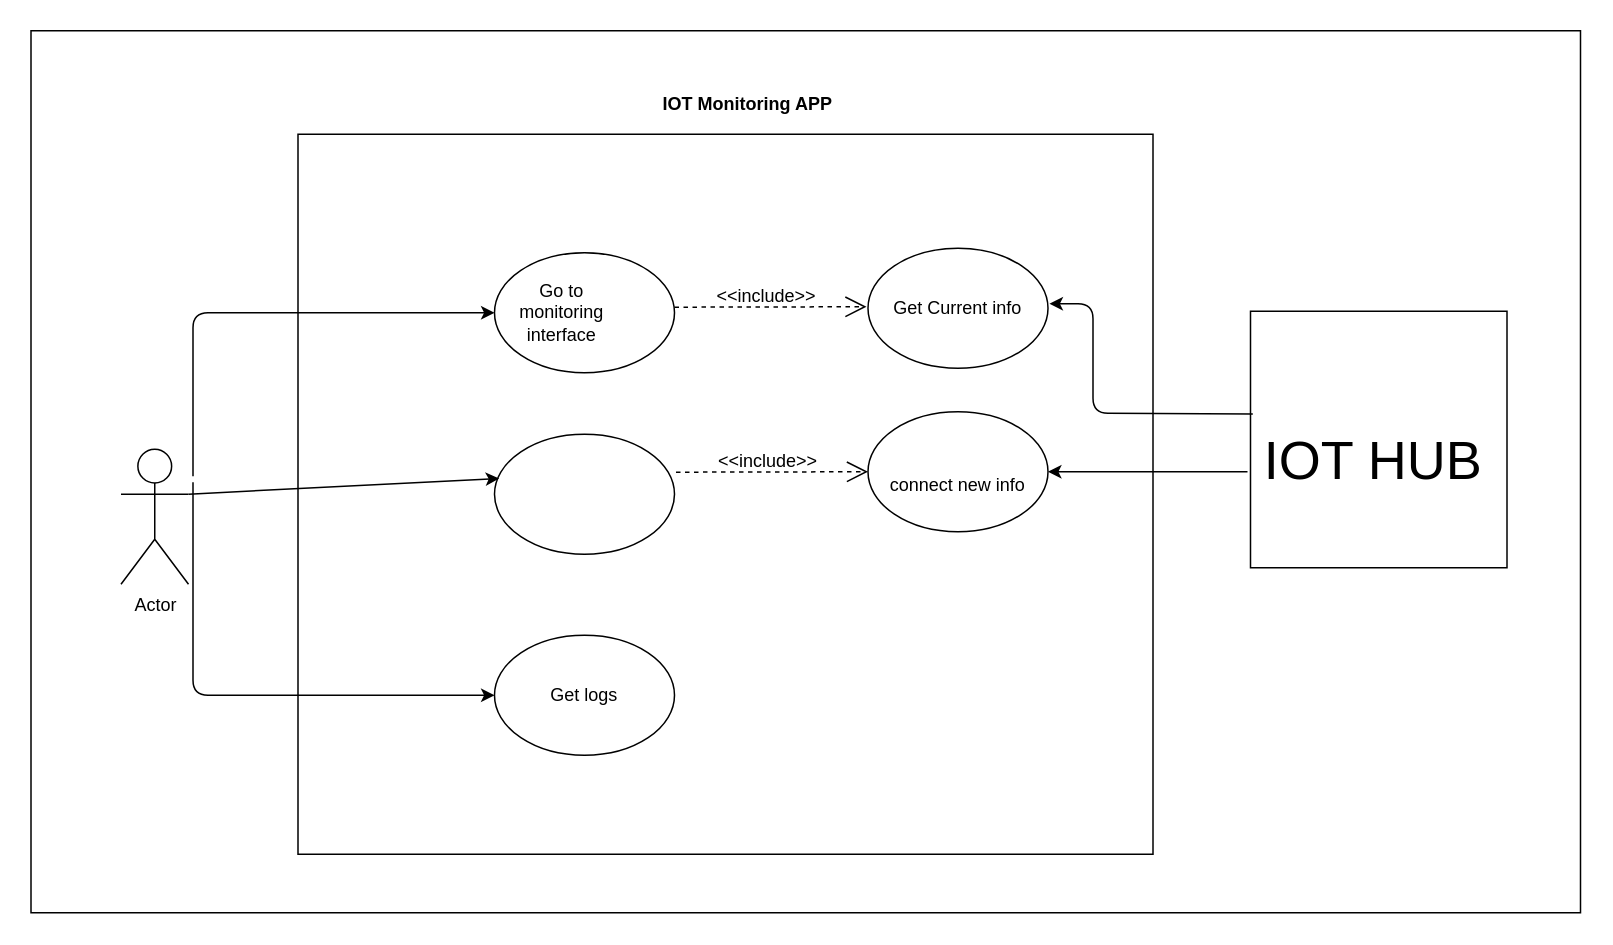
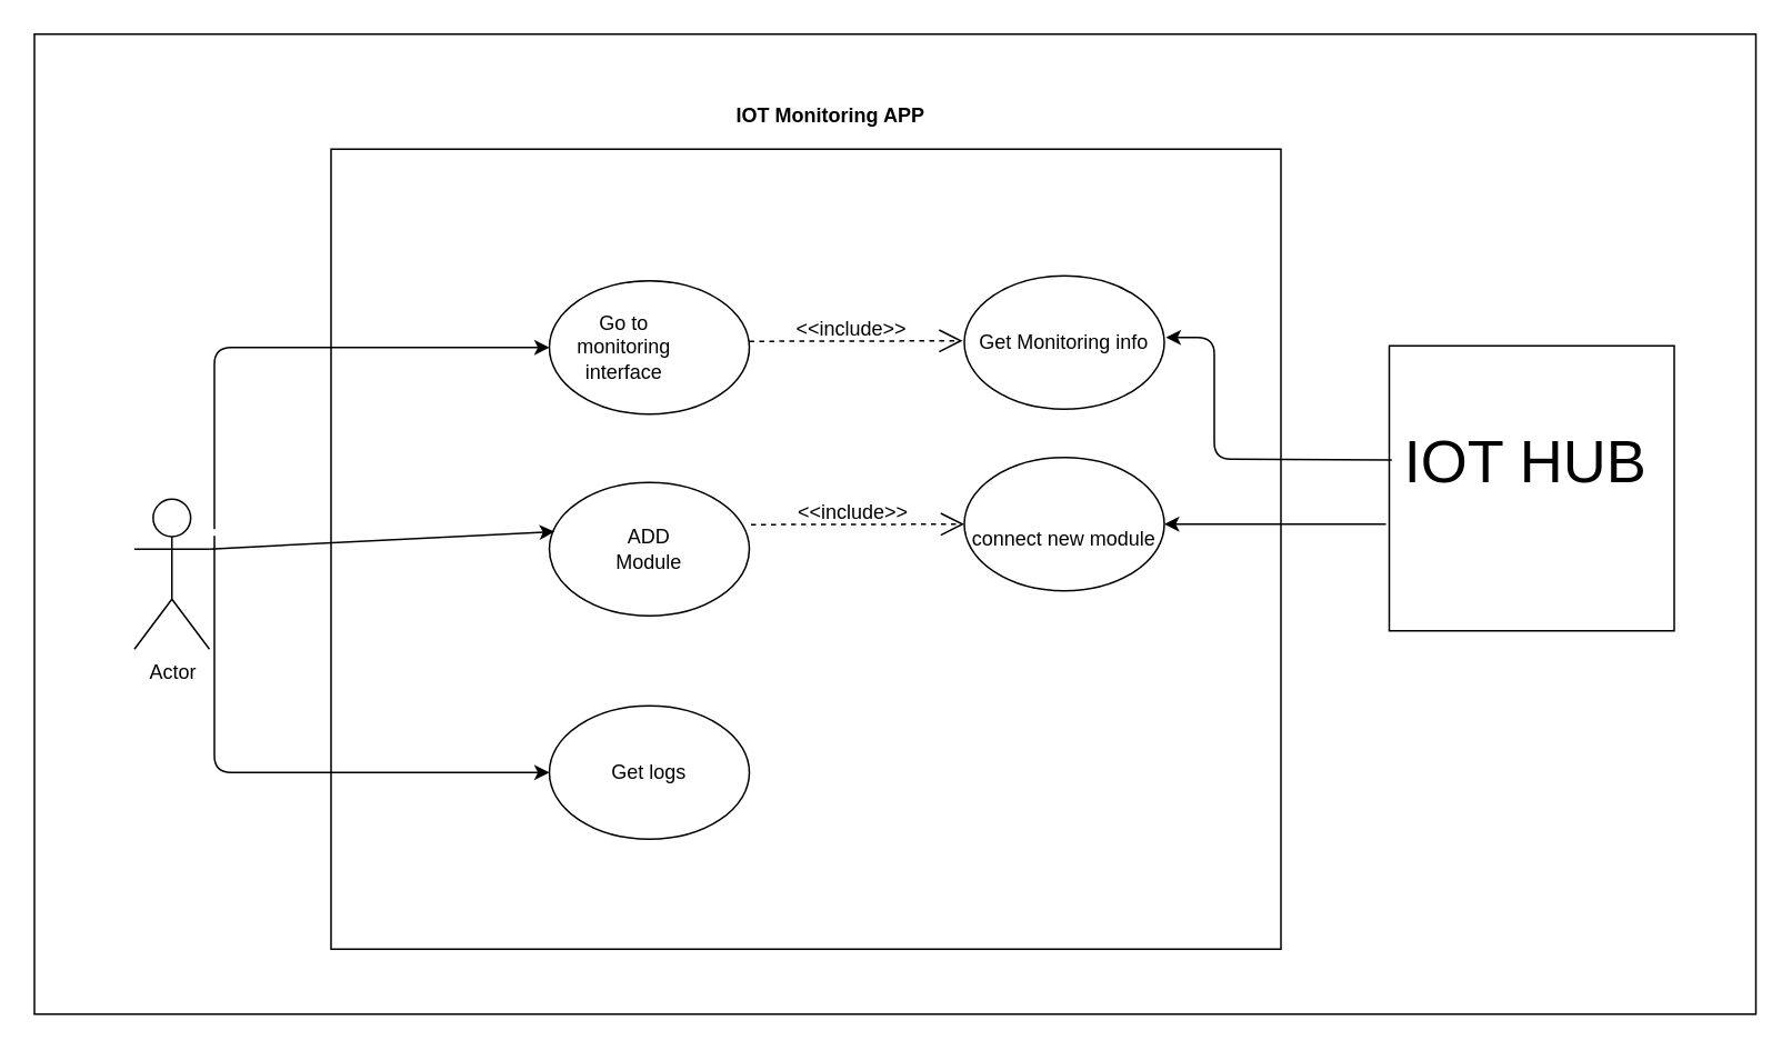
- <mxCell id="17" value="Get Current info" style="ellipse;whiteSpace=wrap;html=1;fontColor=#000000;strokeColor=#000000;fillColor=none;" parent="1" vertex="1"><mxGeometry x="578" y="165" width="120" height="80" as="geometry" /></mxCell>
+ <mxCell id="17" value="Get Monitoring info" style="ellipse;whiteSpace=wrap;html=1;fontColor=#000000;strokeColor=#000000;fillColor=none;" parent="1" vertex="1"><mxGeometry x="578" y="165" width="120" height="80" as="geometry" /></mxCell>
- <mxCell id="16" value="&lt;font style=&quot;font-size: 36px&quot;&gt;IOT HUB&lt;/font&gt;" style="text;html=1;strokeColor=none;fillColor=none;align=center;verticalAlign=middle;whiteSpace=wrap;rounded=0;fontColor=#000000;" parent="1" vertex="1"><mxGeometry x="835" y="291" width="159.5" height="30" as="geometry" /></mxCell>
+ <mxCell id="16" value="&lt;font style=&quot;font-size: 36px&quot;&gt;IOT HUB&lt;/font&gt;" style="text;html=1;strokeColor=none;fillColor=none;align=center;verticalAlign=middle;whiteSpace=wrap;rounded=0;fontColor=#000000;" parent="1" vertex="1"><mxGeometry x="835" y="261" width="159.5" height="30" as="geometry" /></mxCell>
- <mxCell id="18" value="&lt;span style=&quot;font-size: 12px&quot;&gt;connect new info&lt;/span&gt;" style="ellipse;whiteSpace=wrap;html=1;fontSize=36;fontColor=#000000;strokeColor=#000000;fillColor=none;" parent="1" vertex="1"><mxGeometry x="578" y="274" width="120" height="80" as="geometry" /></mxCell>
+ <mxCell id="18" value="&lt;span style=&quot;font-size: 12px&quot;&gt;connect new module&lt;/span&gt;" style="ellipse;whiteSpace=wrap;html=1;fontSize=36;fontColor=#000000;strokeColor=#000000;fillColor=none;" parent="1" vertex="1"><mxGeometry x="578" y="274" width="120" height="80" as="geometry" /></mxCell>
+ <mxCell id="8" value="ADD Module" style="text;html=1;strokeColor=none;fillColor=none;align=center;verticalAlign=middle;whiteSpace=wrap;rounded=0;fontColor=#000000;" parent="1" vertex="1"><mxGeometry x="359" y="314" width="60" height="30" as="geometry" /></mxCell>
